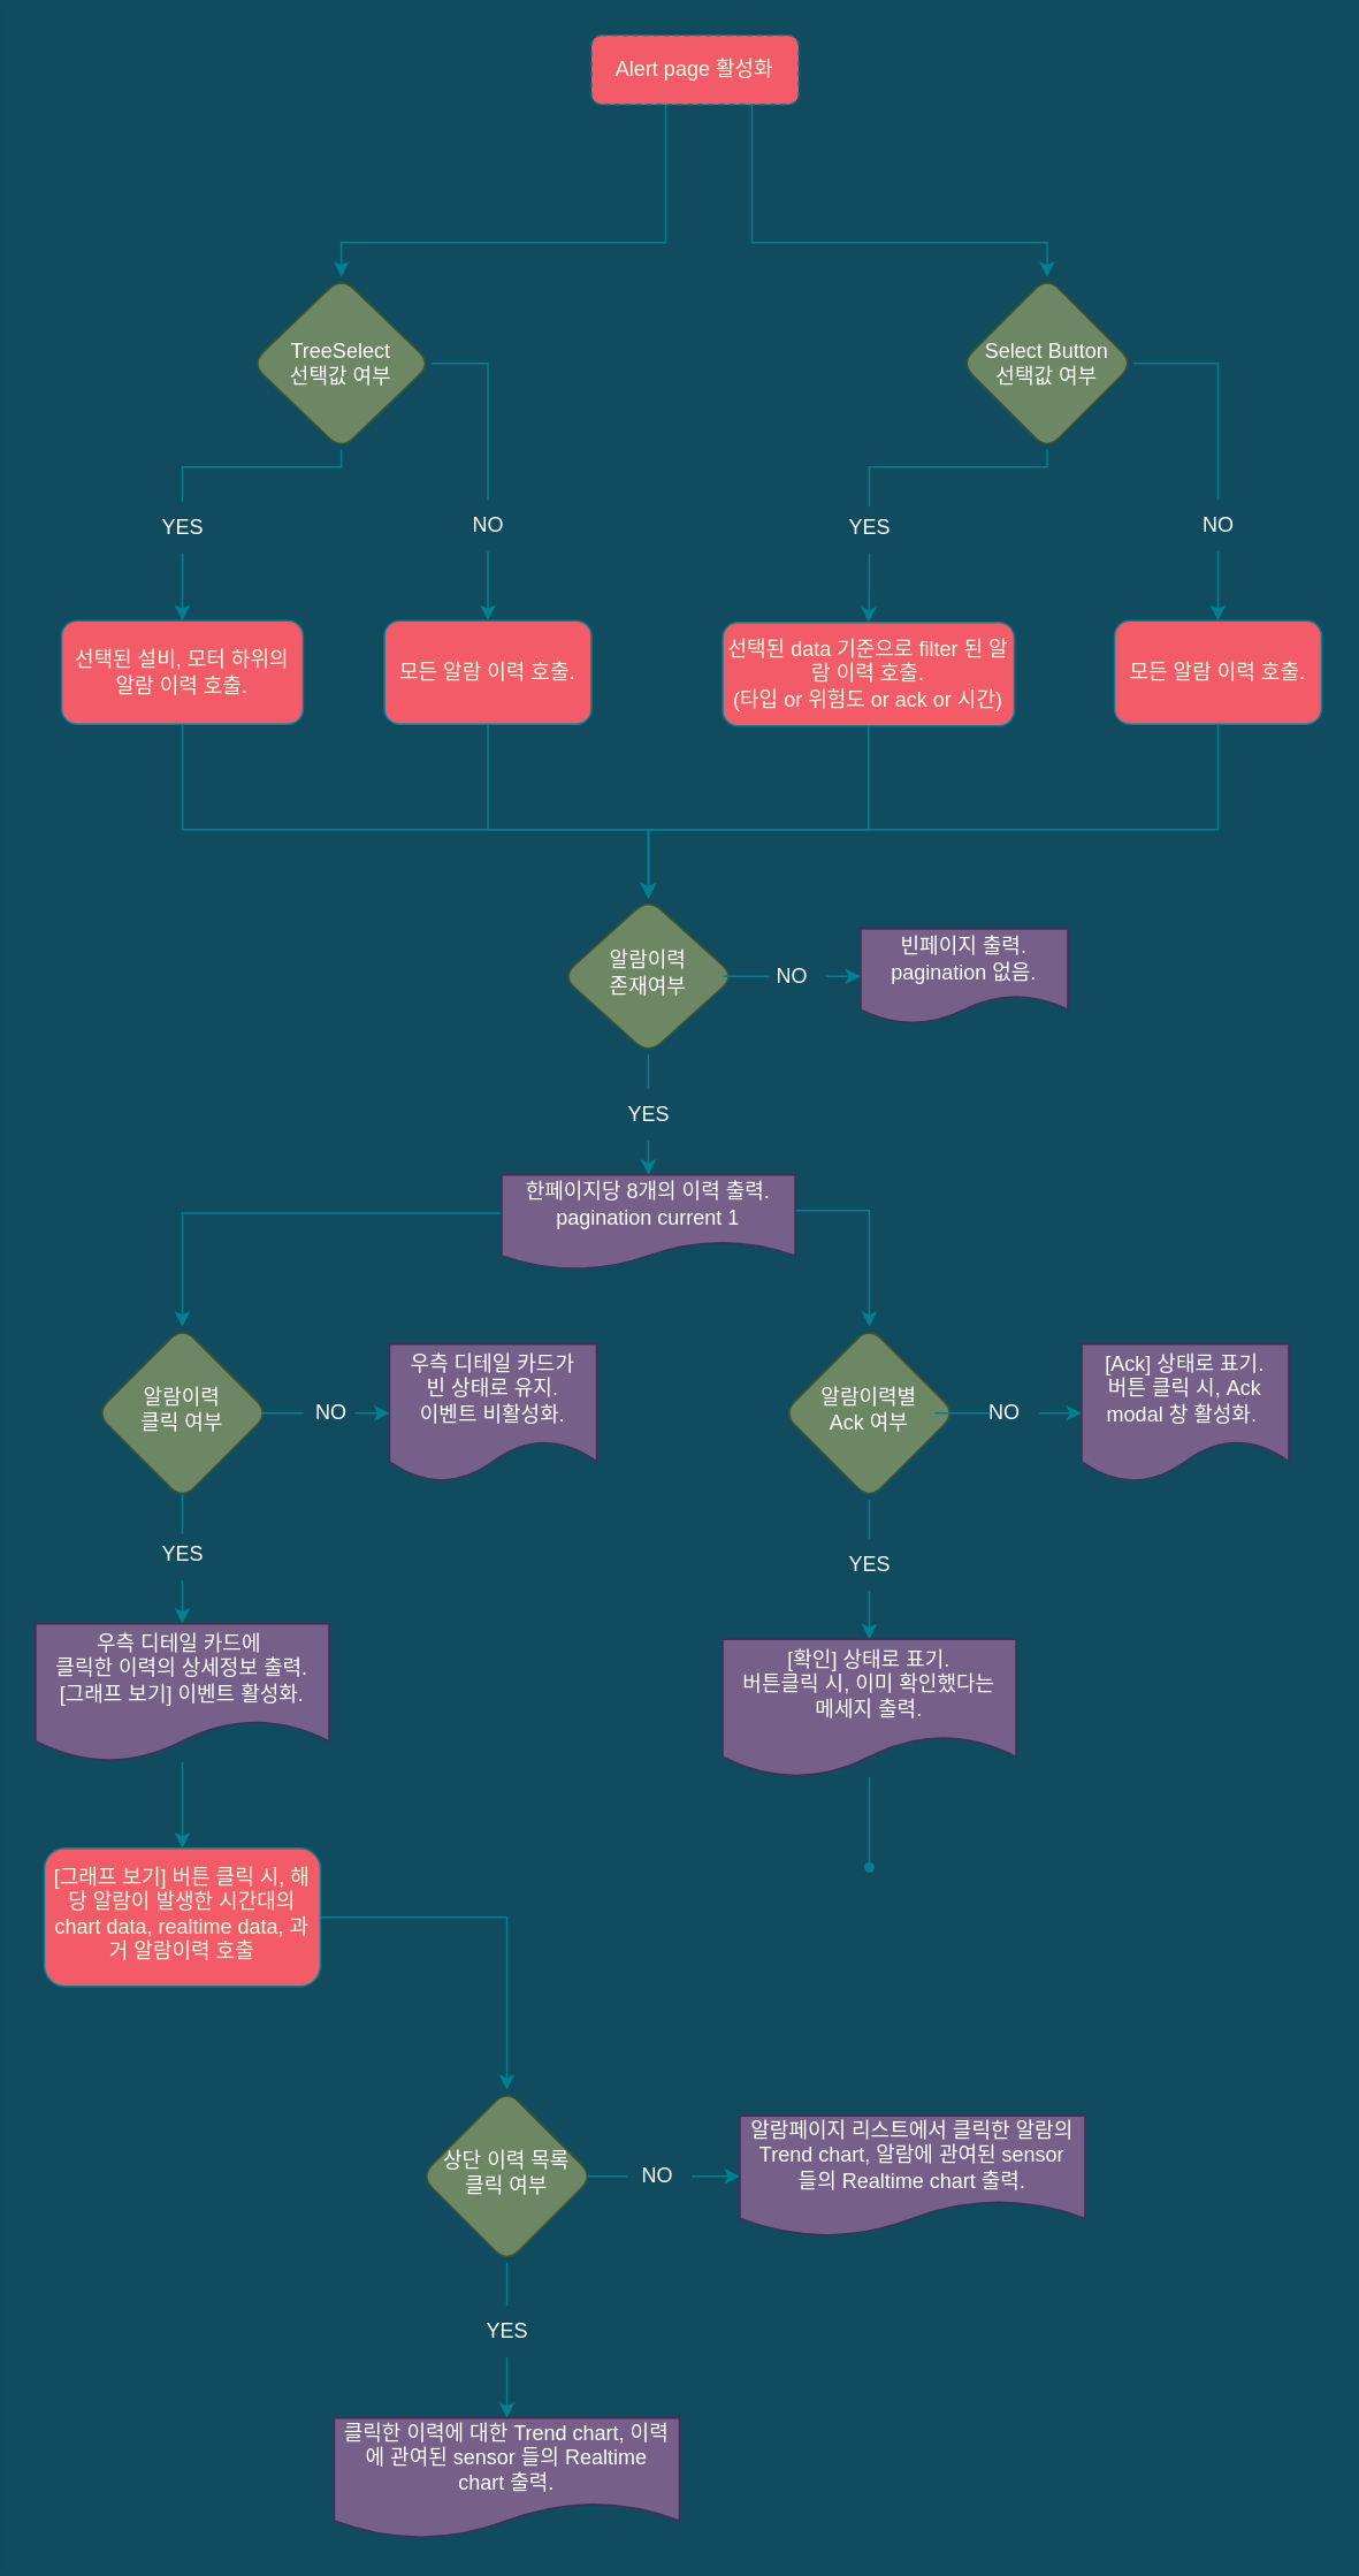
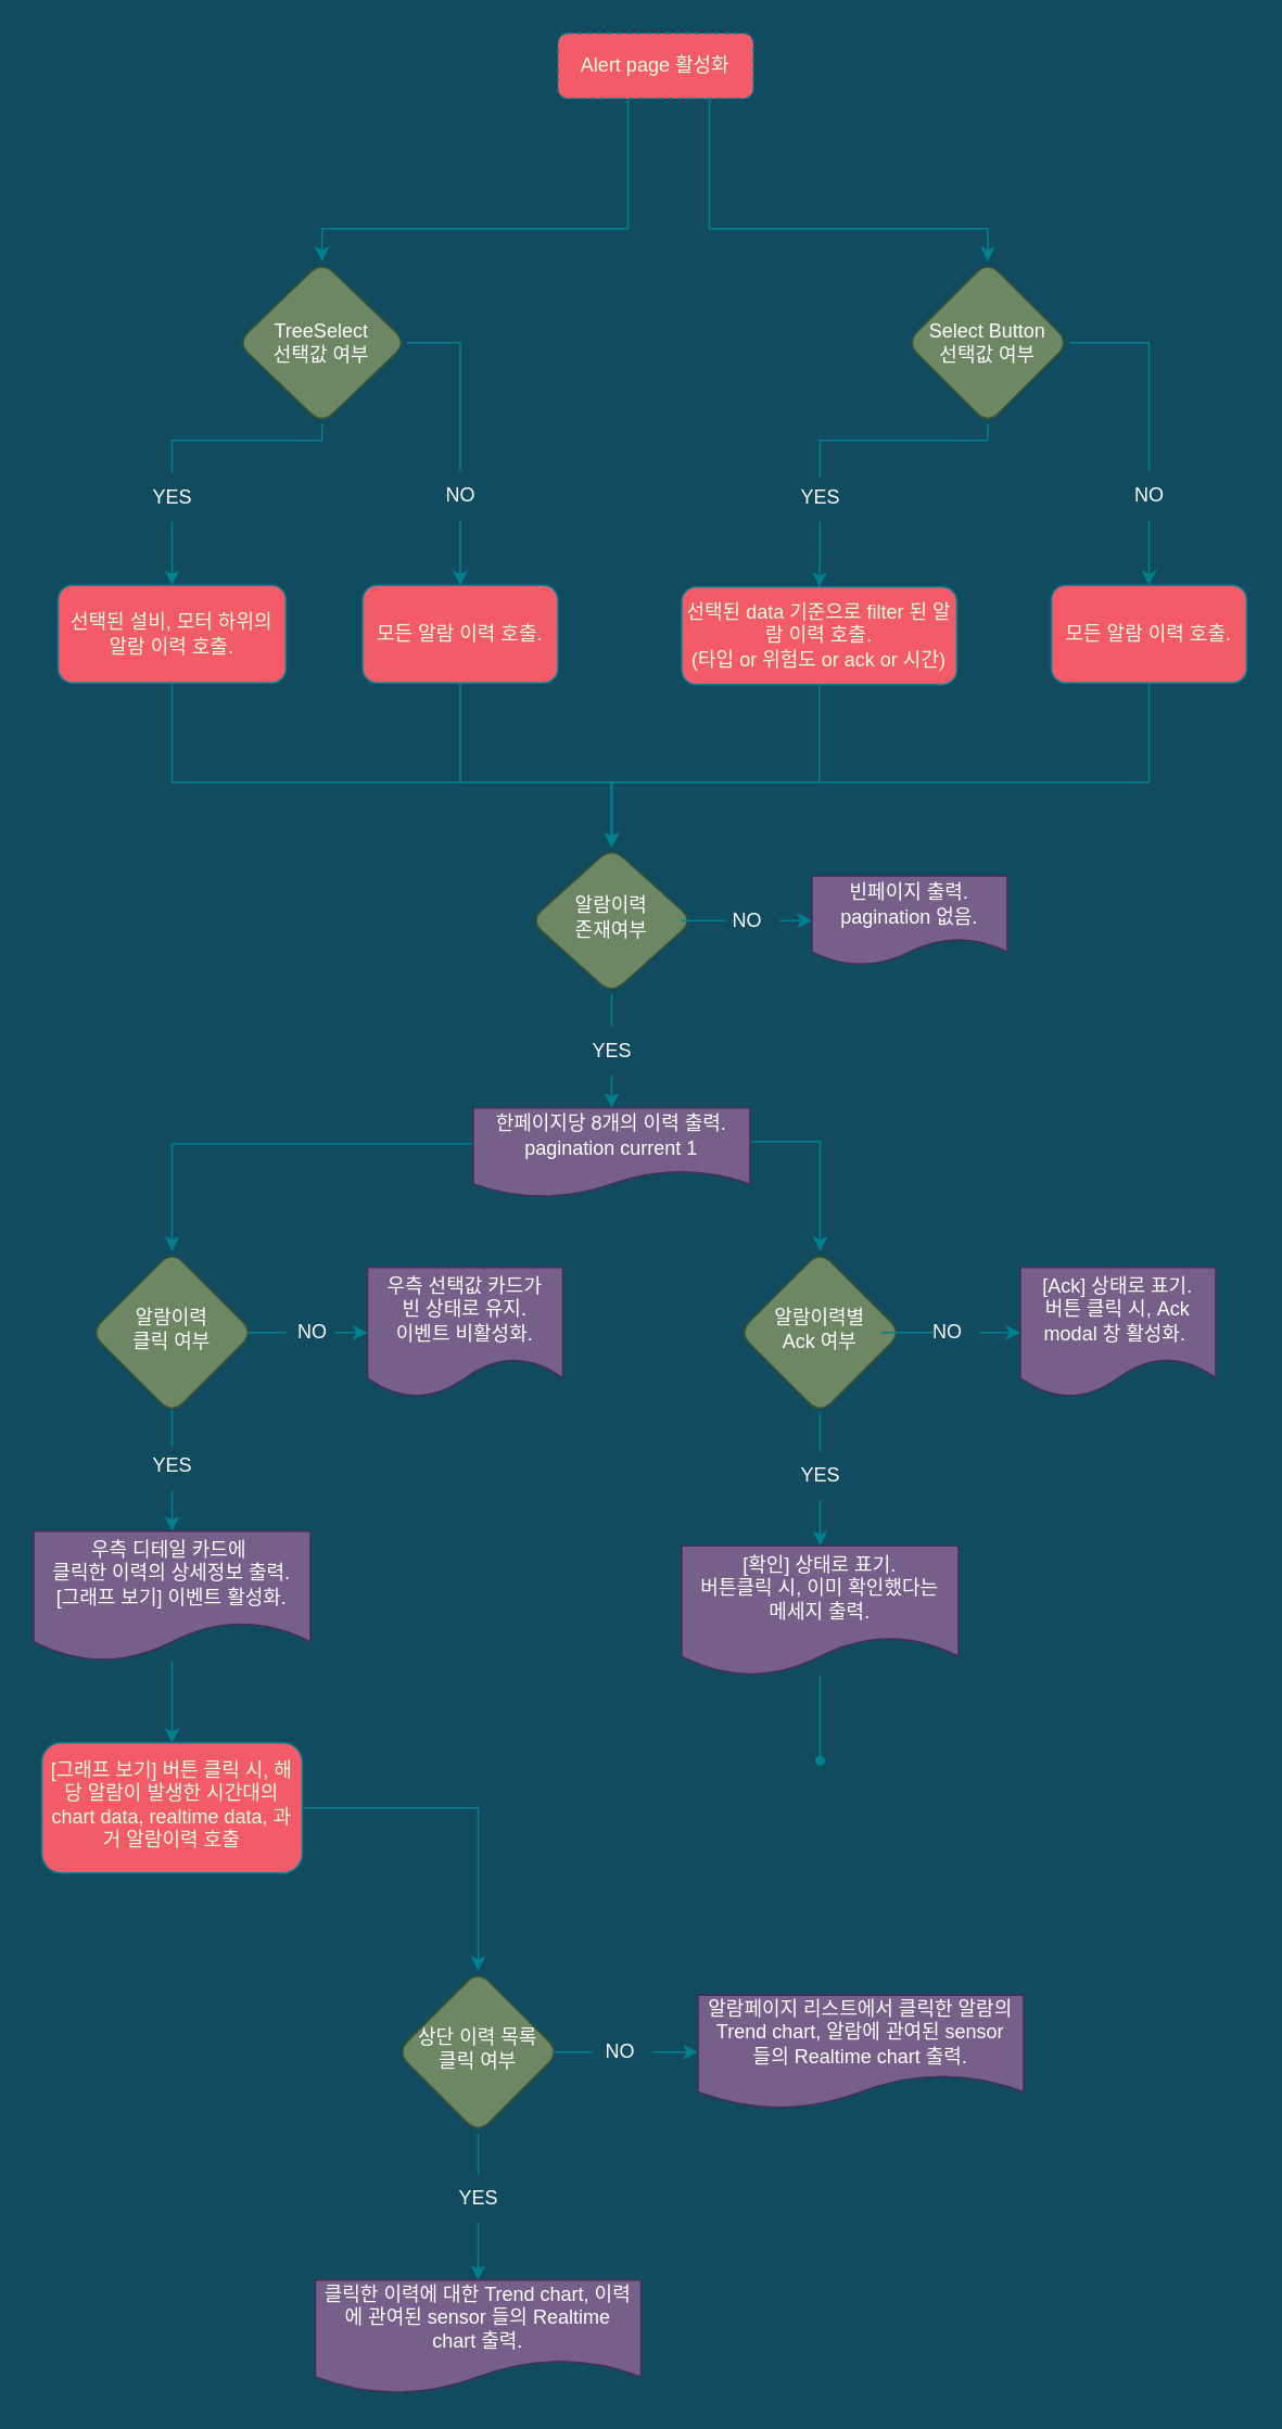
- <mxCell id="52" value="우측 디테일 카드가&lt;br&gt;빈 상태로 유지.&lt;br&gt;이벤트 비활성화." style="shape=document;whiteSpace=wrap;html=1;boundedLbl=1;fillColor=#76608a;strokeColor=#432D57;fontColor=#ffffff;shadow=0;strokeWidth=1;spacing=6;spacingTop=-4;rounded=1;" vertex="1" parent="1"><mxGeometry x="225" y="778" width="120" height="80" as="geometry" /></mxCell>
+ <mxCell id="52" value="우측 선택값 카드가&lt;br&gt;빈 상태로 유지.&lt;br&gt;이벤트 비활성화." style="shape=document;whiteSpace=wrap;html=1;boundedLbl=1;fillColor=#76608a;strokeColor=#432D57;fontColor=#ffffff;shadow=0;strokeWidth=1;spacing=6;spacingTop=-4;rounded=1;" vertex="1" parent="1"><mxGeometry x="225" y="778" width="120" height="80" as="geometry" /></mxCell>
